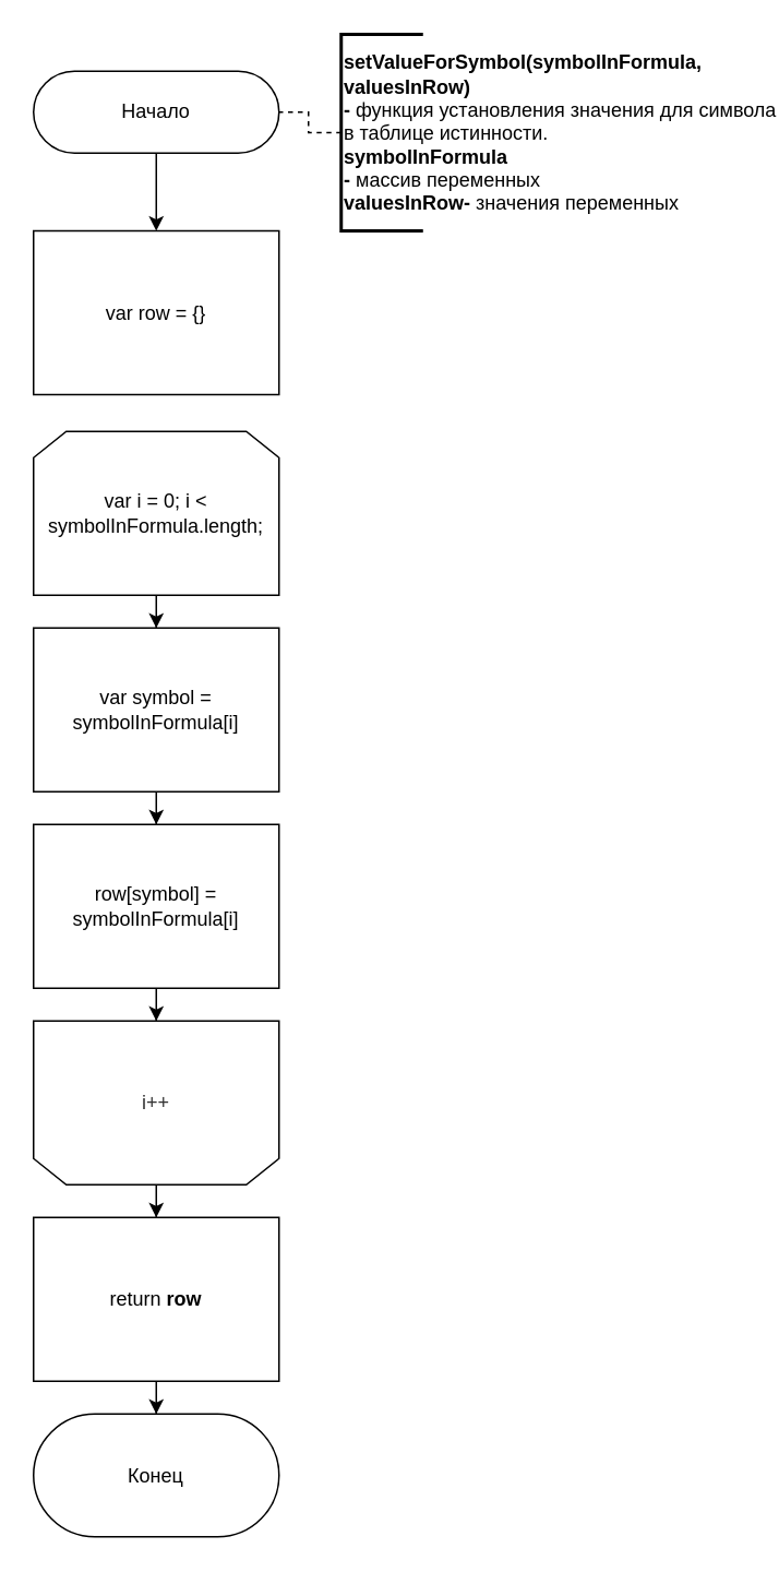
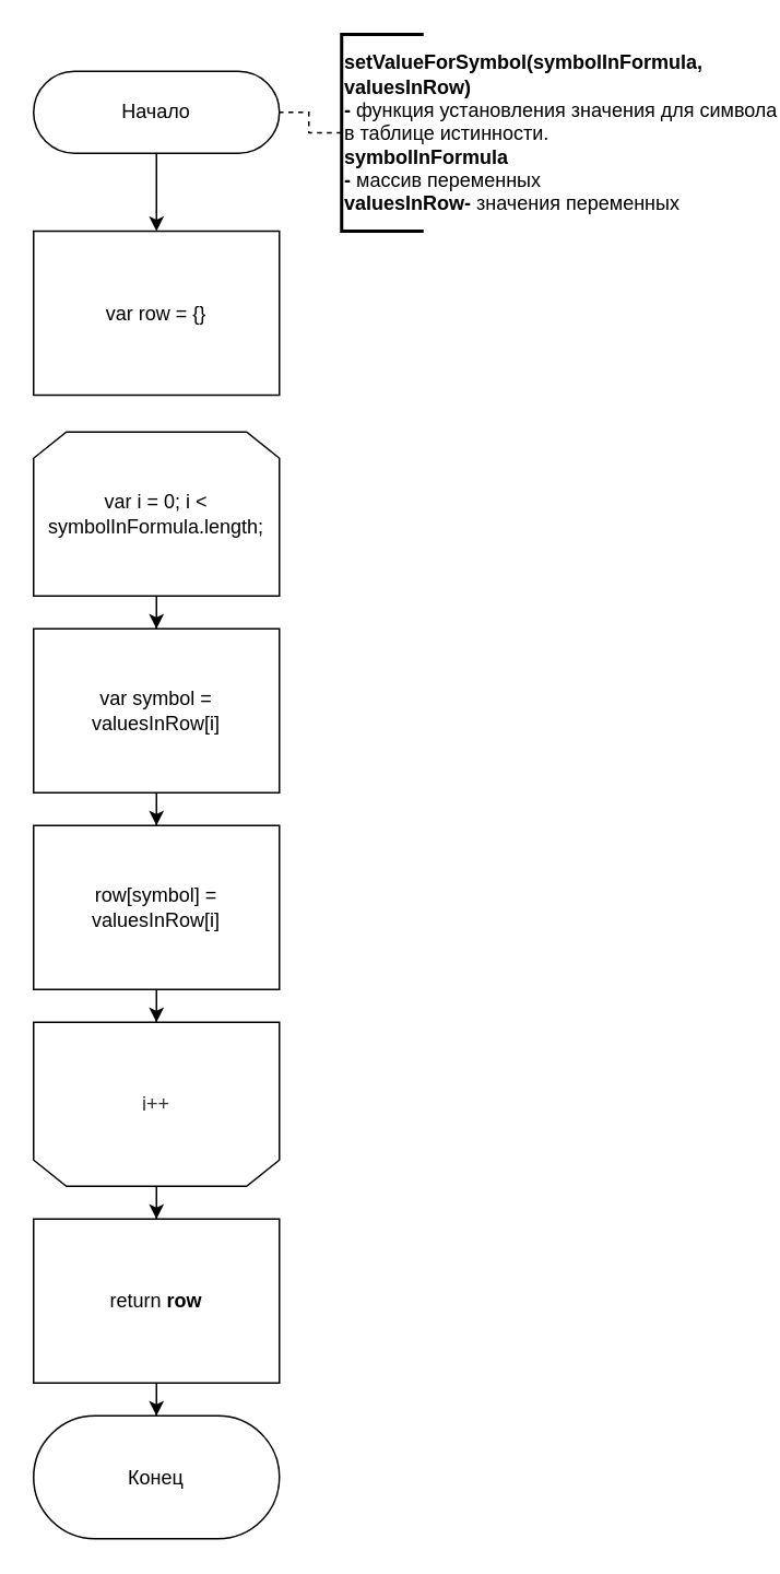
- <mxCell id="11" value="var symbol = symbolInFormula[i]" style="rounded=0;whiteSpace=wrap;html=1;" parent="1" vertex="1"><mxGeometry x="20" y="383" width="150" height="100" as="geometry" /></mxCell>
+ <mxCell id="11" value="var symbol = valuesInRow[i]" style="rounded=0;whiteSpace=wrap;html=1;" parent="1" vertex="1"><mxGeometry x="20" y="383" width="150" height="100" as="geometry" /></mxCell>
- <mxCell id="13" value="row[symbol] = symbolInFormula[i]" style="rounded=0;whiteSpace=wrap;html=1;" parent="1" vertex="1"><mxGeometry x="20" y="503" width="150" height="100" as="geometry" /></mxCell>
+ <mxCell id="13" value="row[symbol] = valuesInRow[i]" style="rounded=0;whiteSpace=wrap;html=1;" parent="1" vertex="1"><mxGeometry x="20" y="503" width="150" height="100" as="geometry" /></mxCell>
